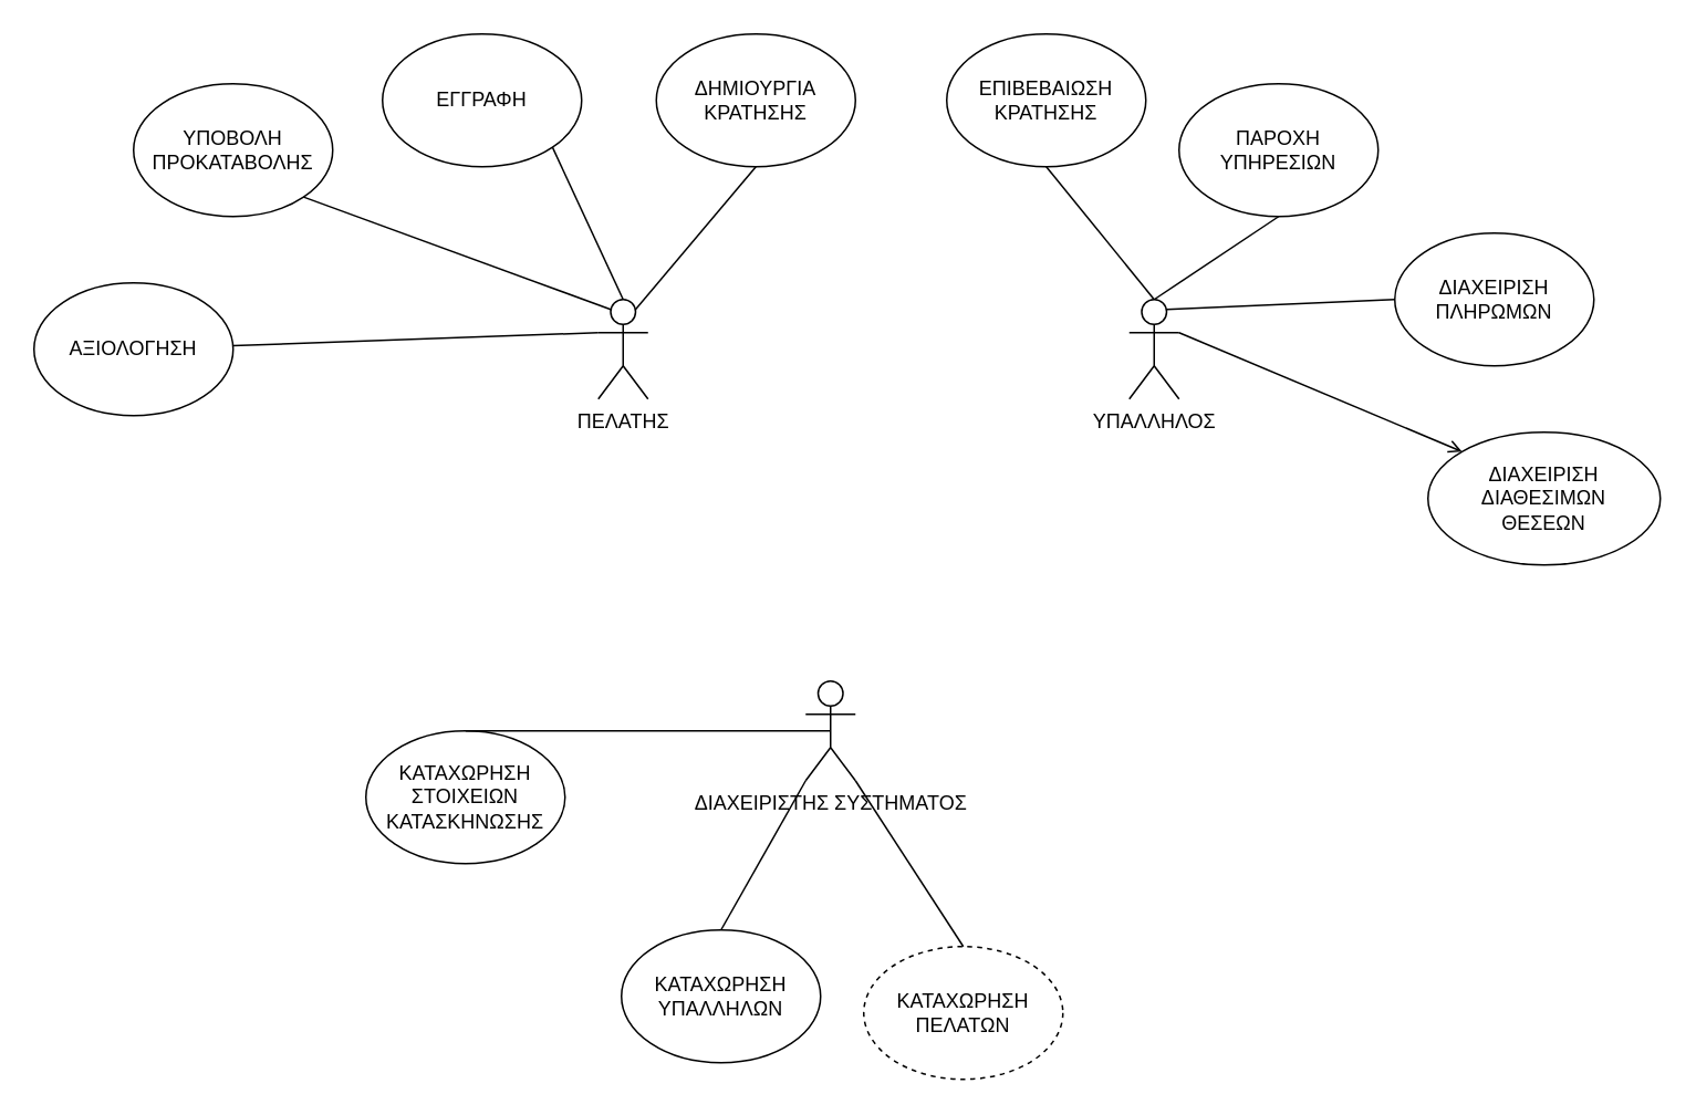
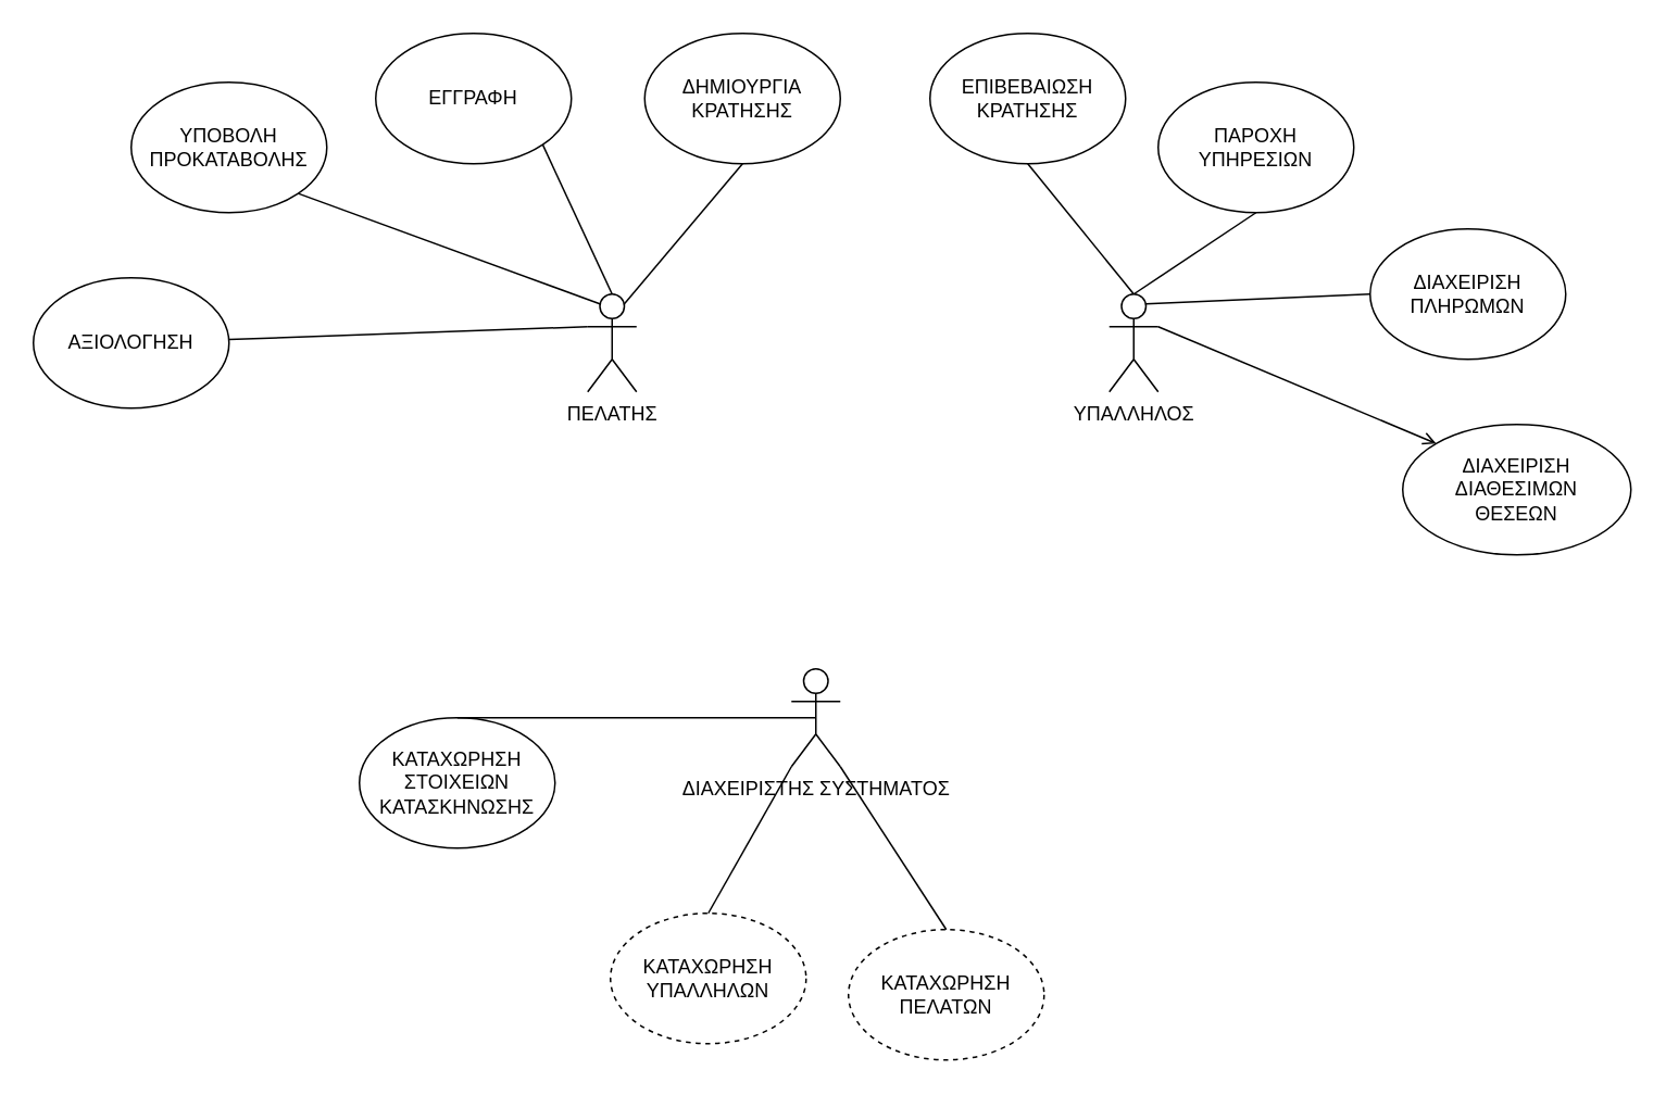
- <mxCell id="12" value="ΚΑΤΑΧΩΡΗΣΗ ΥΠΑΛΛΗΛΩΝ" style="ellipse;whiteSpace=wrap;html=1;" parent="1" vertex="1"><mxGeometry x="374" y="560" width="120" height="80" as="geometry" /></mxCell>
+ <mxCell id="12" value="ΚΑΤΑΧΩΡΗΣΗ ΥΠΑΛΛΗΛΩΝ" style="ellipse;whiteSpace=wrap;html=1;dashed=1;" parent="1" vertex="1"><mxGeometry x="374" y="560" width="120" height="80" as="geometry" /></mxCell>
